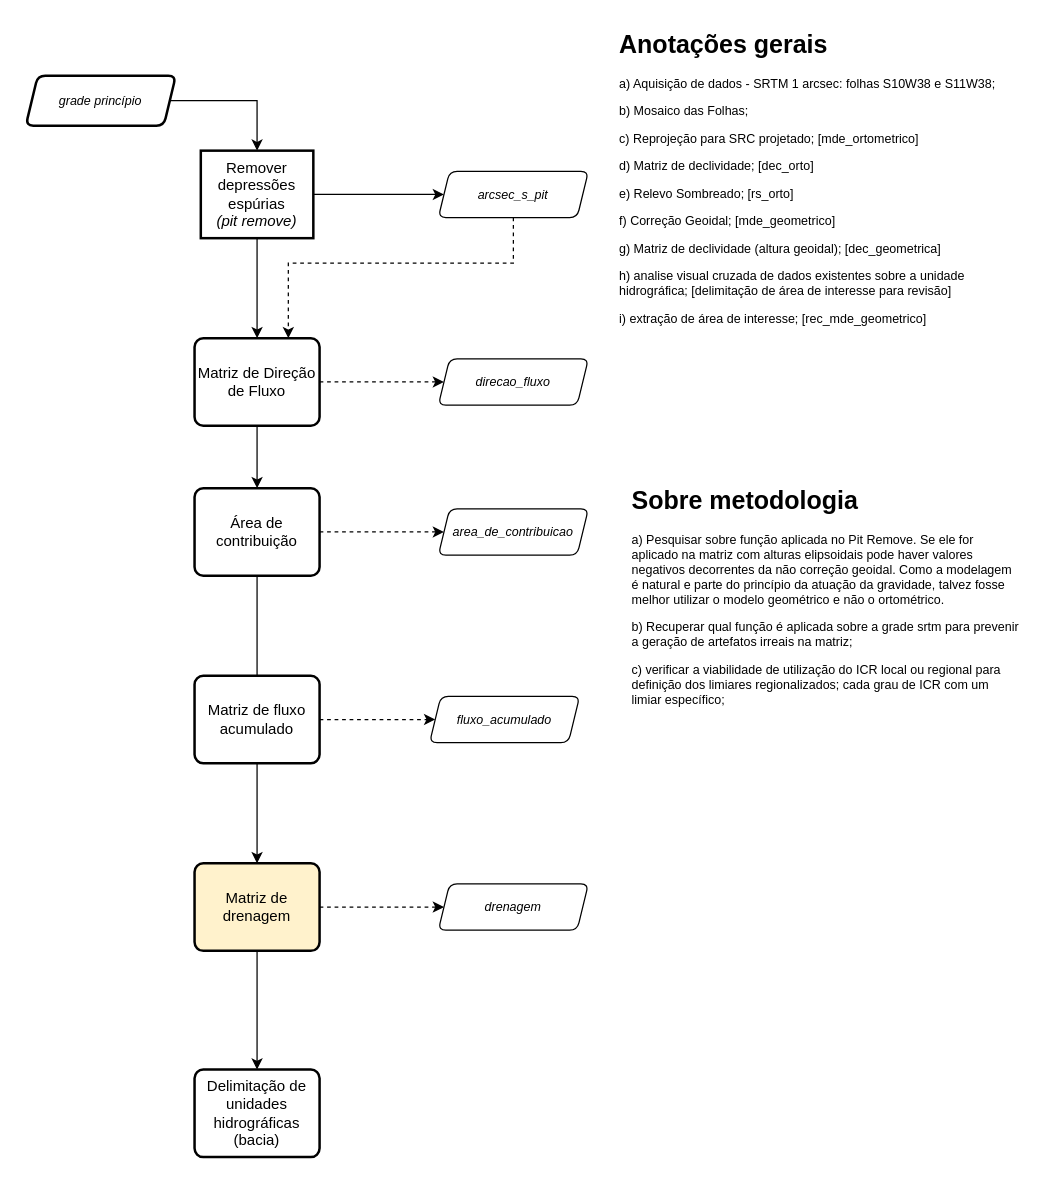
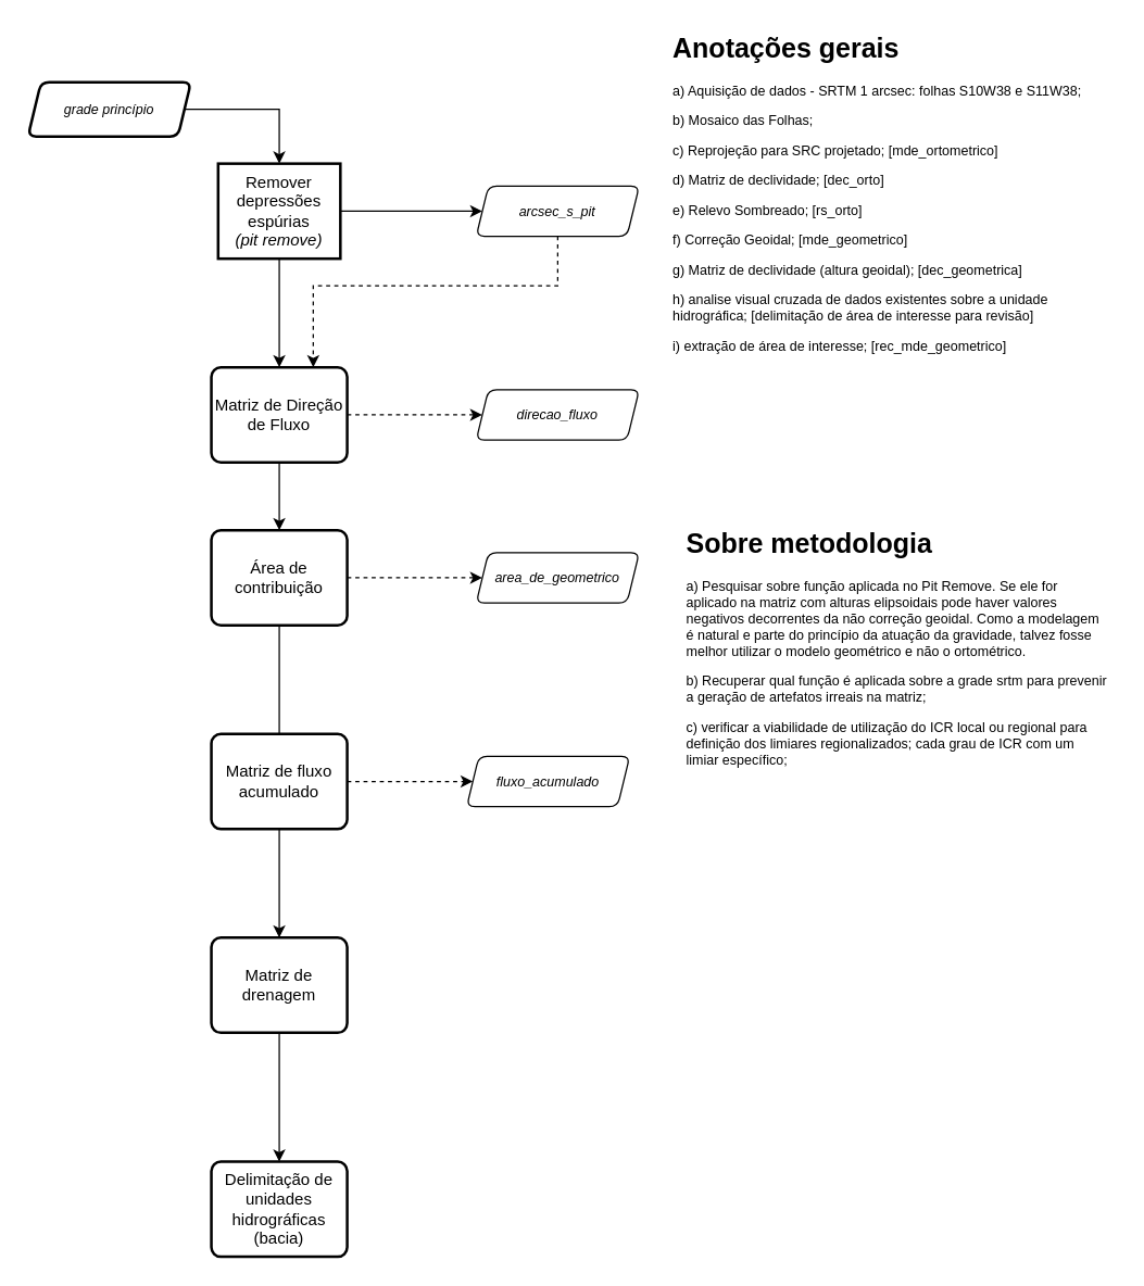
- <mxCell id="23" value="area_de_contribuicao" style="verticalLabelPosition=middle;verticalAlign=middle;html=1;strokeWidth=1;shape=parallelogram;perimeter=parallelogramPerimeter;whiteSpace=wrap;rounded=1;arcSize=12;size=0.075;shadow=0;comic=0;labelPosition=center;align=center;fontStyle=2;fontSize=10;" vertex="1" parent="1"><mxGeometry x="350" y="406.5" width="120" height="37" as="geometry" /></mxCell>
+ <mxCell id="23" value="area_de_geometrico" style="verticalLabelPosition=middle;verticalAlign=middle;html=1;strokeWidth=1;shape=parallelogram;perimeter=parallelogramPerimeter;whiteSpace=wrap;rounded=1;arcSize=12;size=0.075;shadow=0;comic=0;labelPosition=center;align=center;fontStyle=2;fontSize=10;" vertex="1" parent="1"><mxGeometry x="350" y="406.5" width="120" height="37" as="geometry" /></mxCell>
- <mxCell id="18" value="Matriz de drenagem" style="rounded=1;whiteSpace=wrap;html=1;absoluteArcSize=1;arcSize=14;strokeWidth=2;fillColor=#fff2cc;" vertex="1" parent="1"><mxGeometry x="155" y="690" width="100" height="70" as="geometry" /></mxCell>
+ <mxCell id="18" value="Matriz de drenagem" style="rounded=1;whiteSpace=wrap;html=1;absoluteArcSize=1;arcSize=14;strokeWidth=2;" vertex="1" parent="1"><mxGeometry x="155" y="690" width="100" height="70" as="geometry" /></mxCell>
- <mxCell id="17" style="edgeStyle=orthogonalEdgeStyle;rounded=0;orthogonalLoop=1;jettySize=auto;html=1;entryX=0;entryY=0.5;entryDx=0;entryDy=0;dashed=1;fontSize=10;" edge="1" parent="1" source="18" target="25"><mxGeometry relative="1" as="geometry" /></mxCell>
- <mxCell id="25" value="drenagem" style="verticalLabelPosition=middle;verticalAlign=middle;html=1;strokeWidth=1;shape=parallelogram;perimeter=parallelogramPerimeter;whiteSpace=wrap;rounded=1;arcSize=12;size=0.075;shadow=0;comic=0;labelPosition=center;align=center;fontStyle=2;fontSize=10;" vertex="1" parent="1"><mxGeometry x="350" y="706.5" width="120" height="37" as="geometry" /></mxCell>
